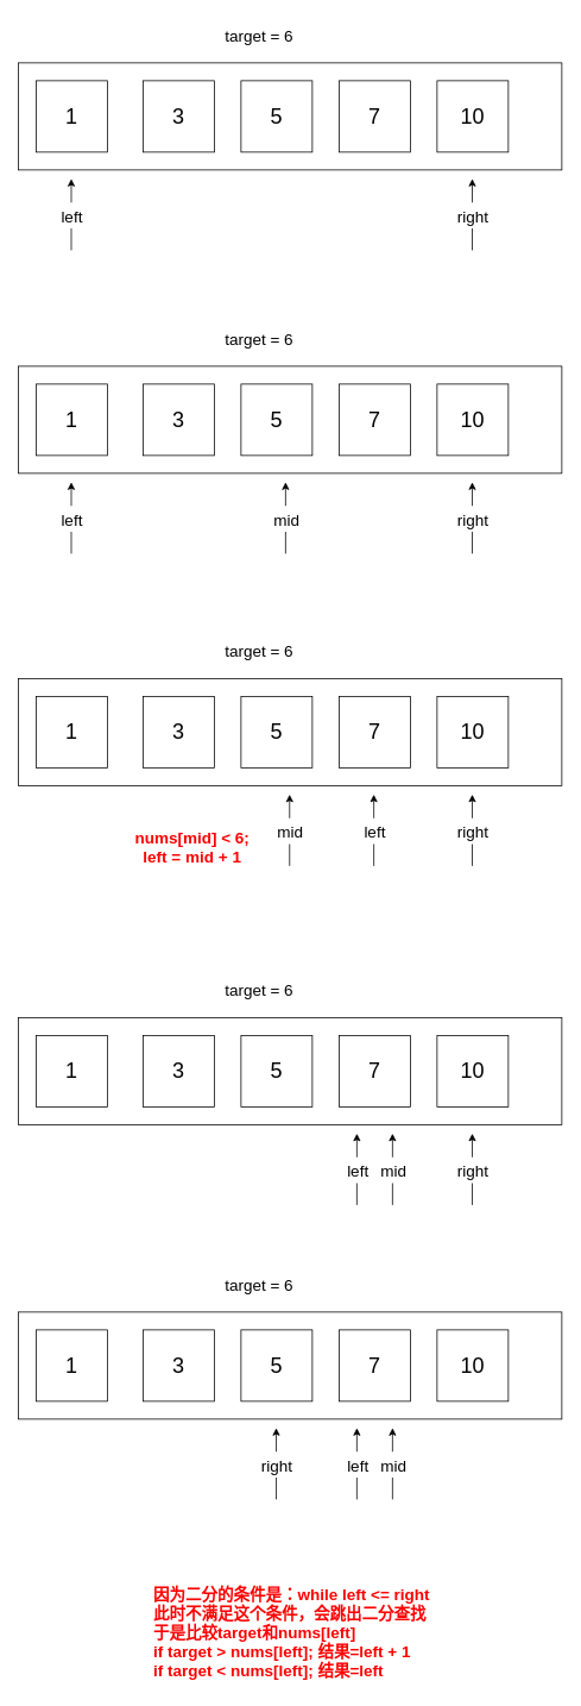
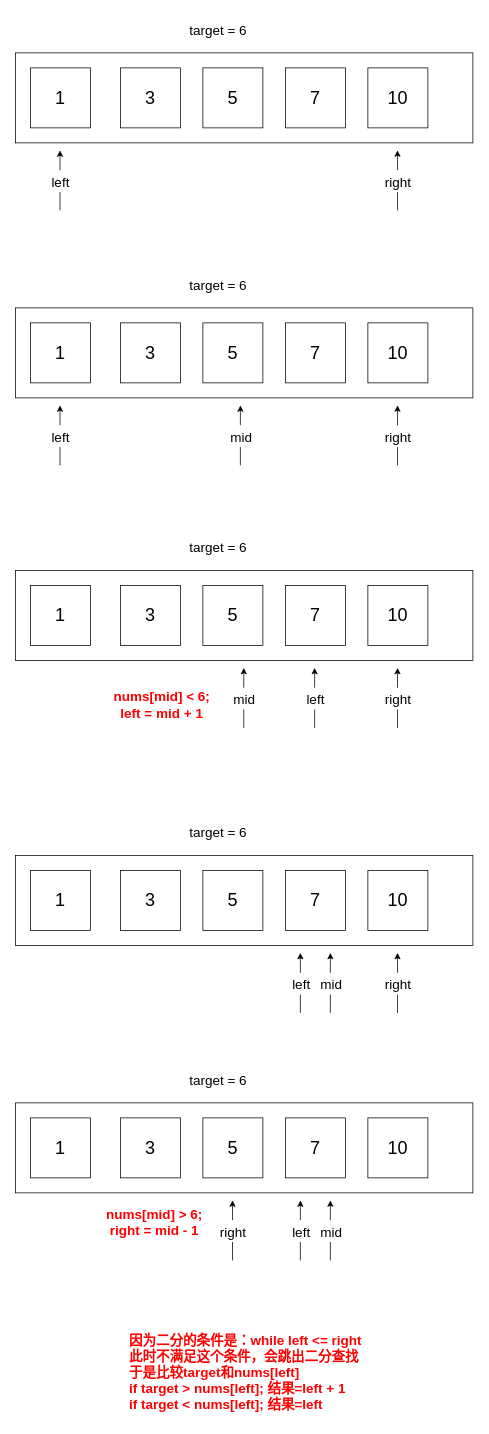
- <mxCell id="37" value="&lt;font color=&quot;#ff0000&quot;&gt;&lt;b&gt;nums[mid] &amp;lt; 6;&lt;br&gt;left = mid + 1&lt;/b&gt;&lt;/font&gt;" style="text;html=1;align=center;verticalAlign=middle;resizable=0;points=[];autosize=1;strokeColor=none;fillColor=none;fontSize=18;" vertex="1" parent="1"><mxGeometry x="140" y="920" width="150" height="60" as="geometry" /></mxCell>
+ <mxCell id="37" value="&lt;font color=&quot;#ff0000&quot;&gt;&lt;b&gt;nums[mid] &amp;lt; 6;&lt;br&gt;left = mid + 1&lt;/b&gt;&lt;/font&gt;" style="text;html=1;align=center;verticalAlign=middle;resizable=0;points=[];autosize=1;strokeColor=none;fillColor=none;fontSize=18;" vertex="1" parent="1"><mxGeometry x="140" y="910" width="150" height="60" as="geometry" /></mxCell>
+ <mxCell id="64" value="&lt;font color=&quot;#ff0000&quot;&gt;&lt;b&gt;nums[mid] &amp;gt; 6;&lt;br&gt;right = mid - 1&lt;/b&gt;&lt;/font&gt;" style="text;html=1;align=center;verticalAlign=middle;resizable=0;points=[];autosize=1;strokeColor=none;fillColor=none;fontSize=18;" vertex="1" parent="1"><mxGeometry x="130" y="1600" width="150" height="60" as="geometry" /></mxCell>
